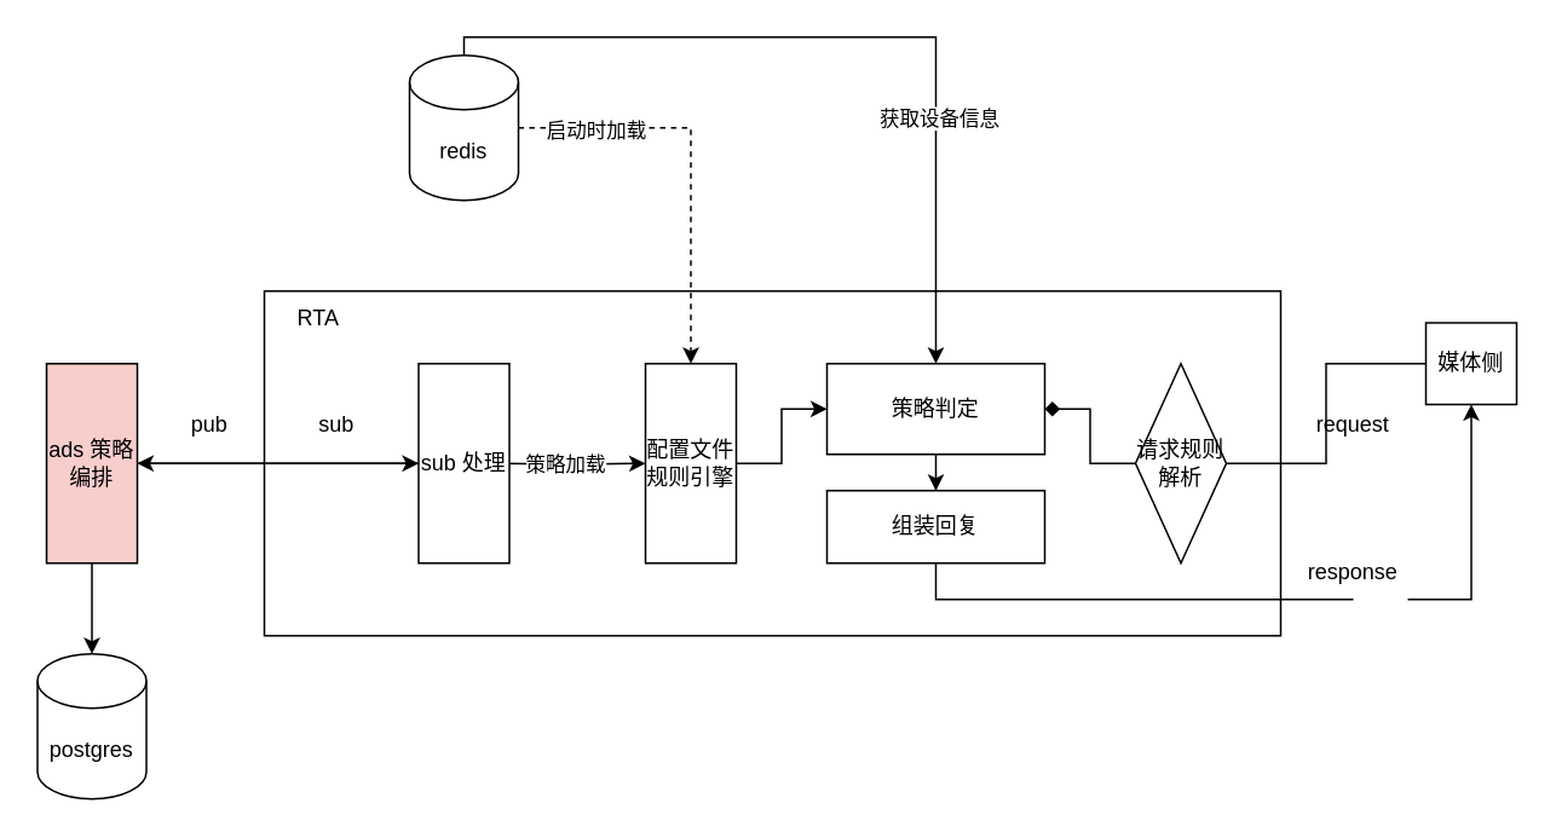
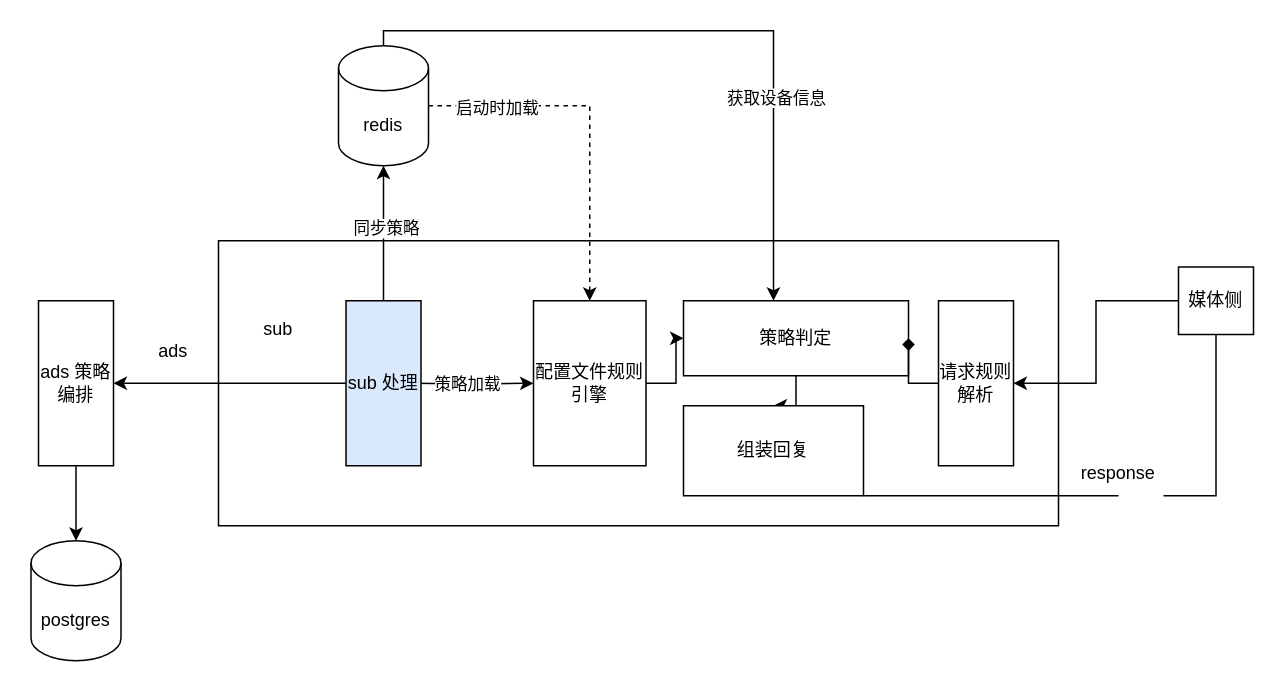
+ <mxCell id="25" value="" style="edgeStyle=orthogonalEdgeStyle;rounded=0;orthogonalLoop=1;jettySize=auto;html=1;" edge="1" parent="1" source="28" target="24"><mxGeometry relative="1" as="geometry" /></mxCell>
+ <mxCell id="26" value="同步策略" style="edgeLabel;html=1;align=center;verticalAlign=middle;resizable=0;points=[];" vertex="1" connectable="0" parent="25"><mxGeometry x="0.081" y="-1" relative="1" as="geometry"><mxPoint as="offset" /></mxGeometry></mxCell>
- <mxCell id="11" value="RTA" style="text;html=1;strokeColor=none;fillColor=none;align=center;verticalAlign=middle;whiteSpace=wrap;rounded=0;" vertex="1" parent="1"><mxGeometry x="145" y="160" width="60" height="30" as="geometry" /></mxCell>
- <mxCell id="4" value="策略判定" style="rounded=0;whiteSpace=wrap;html=1;" vertex="1" parent="1"><mxGeometry x="455" y="200" width="120" height="50" as="geometry" /></mxCell>
+ <mxCell id="4" value="策略判定" style="rounded=0;whiteSpace=wrap;html=1;" vertex="1" parent="1"><mxGeometry x="455" y="200" width="150" height="50" as="geometry" /></mxCell>
- <mxCell id="9" style="edgeStyle=orthogonalEdgeStyle;rounded=0;orthogonalLoop=1;jettySize=auto;html=1;entryX=0.5;entryY=1;entryDx=0;entryDy=0;startArrow=none;" edge="1" parent="1" source="32" target="15"><mxGeometry relative="1" as="geometry"><Array as="points"><mxPoint x="810" y="330" /></Array></mxGeometry></mxCell>
+ <mxCell id="9" style="edgeStyle=orthogonalEdgeStyle;rounded=0;orthogonalLoop=1;jettySize=auto;html=1;entryX=0.5;entryY=1;entryDx=0;entryDy=0;startArrow=none;endArrow=none;" edge="1" parent="1" source="32" target="15"><mxGeometry relative="1" as="geometry"><Array as="points"><mxPoint x="810" y="330" /></Array></mxGeometry></mxCell>
- <mxCell id="29" value="pub" style="text;html=1;strokeColor=none;fillColor=none;align=center;verticalAlign=middle;whiteSpace=wrap;rounded=0;" vertex="1" parent="1"><mxGeometry x="85" y="219" width="60" height="30" as="geometry" /></mxCell>
+ <mxCell id="29" value="ads" style="text;html=1;strokeColor=none;fillColor=none;align=center;verticalAlign=middle;whiteSpace=wrap;rounded=0;" vertex="1" parent="1"><mxGeometry x="85" y="219" width="60" height="30" as="geometry" /></mxCell>
- <mxCell id="30" value="sub" style="text;html=1;strokeColor=none;fillColor=none;align=center;verticalAlign=middle;whiteSpace=wrap;rounded=0;" vertex="1" parent="1"><mxGeometry x="155" y="219" width="60" height="30" as="geometry" /></mxCell>
+ <mxCell id="30" value="sub" style="text;html=1;strokeColor=none;fillColor=none;align=center;verticalAlign=middle;whiteSpace=wrap;rounded=0;" vertex="1" parent="1"><mxGeometry x="155" y="204" width="60" height="30" as="geometry" /></mxCell>
- <mxCell id="31" value="request" style="text;html=1;strokeColor=none;fillColor=none;align=center;verticalAlign=middle;whiteSpace=wrap;rounded=0;" vertex="1" parent="1"><mxGeometry x="715" y="219" width="60" height="30" as="geometry" /></mxCell>
- <mxCell id="18" value="ads 策略编排" style="rounded=0;whiteSpace=wrap;html=1;fillColor=#f8cecc;" vertex="1" parent="1"><mxGeometry x="25" y="200" width="50" height="110" as="geometry" /></mxCell>
+ <mxCell id="18" value="ads 策略编排" style="rounded=0;whiteSpace=wrap;html=1;" vertex="1" parent="1"><mxGeometry x="25" y="200" width="50" height="110" as="geometry" /></mxCell>
- <mxCell id="17" style="edgeStyle=orthogonalEdgeStyle;rounded=0;orthogonalLoop=1;jettySize=auto;html=1;" edge="1" parent="1" source="18" target="28"><mxGeometry relative="1" as="geometry" /></mxCell>
- <mxCell id="28" value="sub 处理" style="rounded=0;whiteSpace=wrap;html=1;" vertex="1" parent="1"><mxGeometry x="230" y="200" width="50" height="110" as="geometry" /></mxCell>
+ <mxCell id="28" value="sub 处理" style="rounded=0;whiteSpace=wrap;html=1;fillColor=#dae8fc;" vertex="1" parent="1"><mxGeometry x="230" y="200" width="50" height="110" as="geometry" /></mxCell>
- <mxCell id="6" value="配置文件规则引擎" style="rounded=0;whiteSpace=wrap;html=1;" vertex="1" parent="1"><mxGeometry x="355" y="200" width="50" height="110" as="geometry" /></mxCell>
+ <mxCell id="6" value="配置文件规则引擎" style="rounded=0;whiteSpace=wrap;html=1;" vertex="1" parent="1"><mxGeometry x="355" y="200" width="75" height="110" as="geometry" /></mxCell>
- <mxCell id="8" value="请求规则解析" style="rhombus;whiteSpace=wrap;html=1;" vertex="1" parent="1"><mxGeometry x="625" y="200" width="50" height="110" as="geometry" /></mxCell>
+ <mxCell id="8" value="请求规则解析" style="rounded=0;whiteSpace=wrap;html=1;" vertex="1" parent="1"><mxGeometry x="625" y="200" width="50" height="110" as="geometry" /></mxCell>
- <mxCell id="14" style="edgeStyle=orthogonalEdgeStyle;rounded=0;orthogonalLoop=1;jettySize=auto;html=1;entryX=1;entryY=0.5;entryDx=0;entryDy=0;endArrow=none;" edge="1" parent="1" source="15" target="8"><mxGeometry relative="1" as="geometry" /></mxCell>
+ <mxCell id="14" style="edgeStyle=orthogonalEdgeStyle;rounded=0;orthogonalLoop=1;jettySize=auto;html=1;entryX=1;entryY=0.5;entryDx=0;entryDy=0;" edge="1" parent="1" source="15" target="8"><mxGeometry relative="1" as="geometry" /></mxCell>
- <mxCell id="10" value="组装回复" style="rounded=0;whiteSpace=wrap;html=1;" vertex="1" parent="1"><mxGeometry x="455" y="270" width="120" height="40" as="geometry" /></mxCell>
+ <mxCell id="10" value="组装回复" style="rounded=0;whiteSpace=wrap;html=1;" vertex="1" parent="1"><mxGeometry x="455" y="270" width="120" height="60" as="geometry" /></mxCell>
